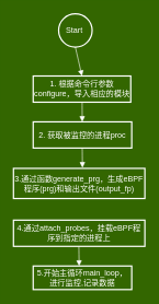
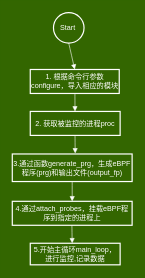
+ <mxCell id="11" value="" style="curved=1;startArrow=none;endArrow=block;entryX=0.5;entryY=0;rounded=0;strokeColor=#FFFFFF;entryDx=0;entryDy=0;entryPerimeter=0;exitX=0.5;exitY=1;exitDx=0;exitDy=0;" parent="1" source="5" target="6" edge="1"><mxGeometry relative="1" as="geometry"><Array as="points" /><mxPoint x="130" y="305" as="sourcePoint" /><mxPoint x="122.238" y="325" as="targetPoint" /></mxGeometry></mxCell>
